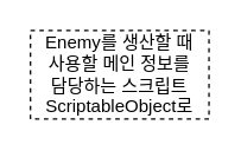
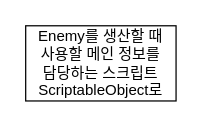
- <mxCell id="2" value="Enemy를 생산할 때&lt;br&gt;사용할 메인 정보를&lt;br&gt;담당하는 스크립트&lt;br&gt;ScriptableObject로" style="whiteSpace=wrap;html=1;dashed=1;" vertex="1" parent="1"><mxGeometry x="20" y="20" width="120" height="60" as="geometry" /></mxCell>
+ <mxCell id="2" value="Enemy를 생산할 때&lt;br&gt;사용할 메인 정보를&lt;br&gt;담당하는 스크립트&lt;br&gt;ScriptableObject로" style="whiteSpace=wrap;html=1;" vertex="1" parent="1"><mxGeometry x="20" y="20" width="120" height="60" as="geometry" /></mxCell>
